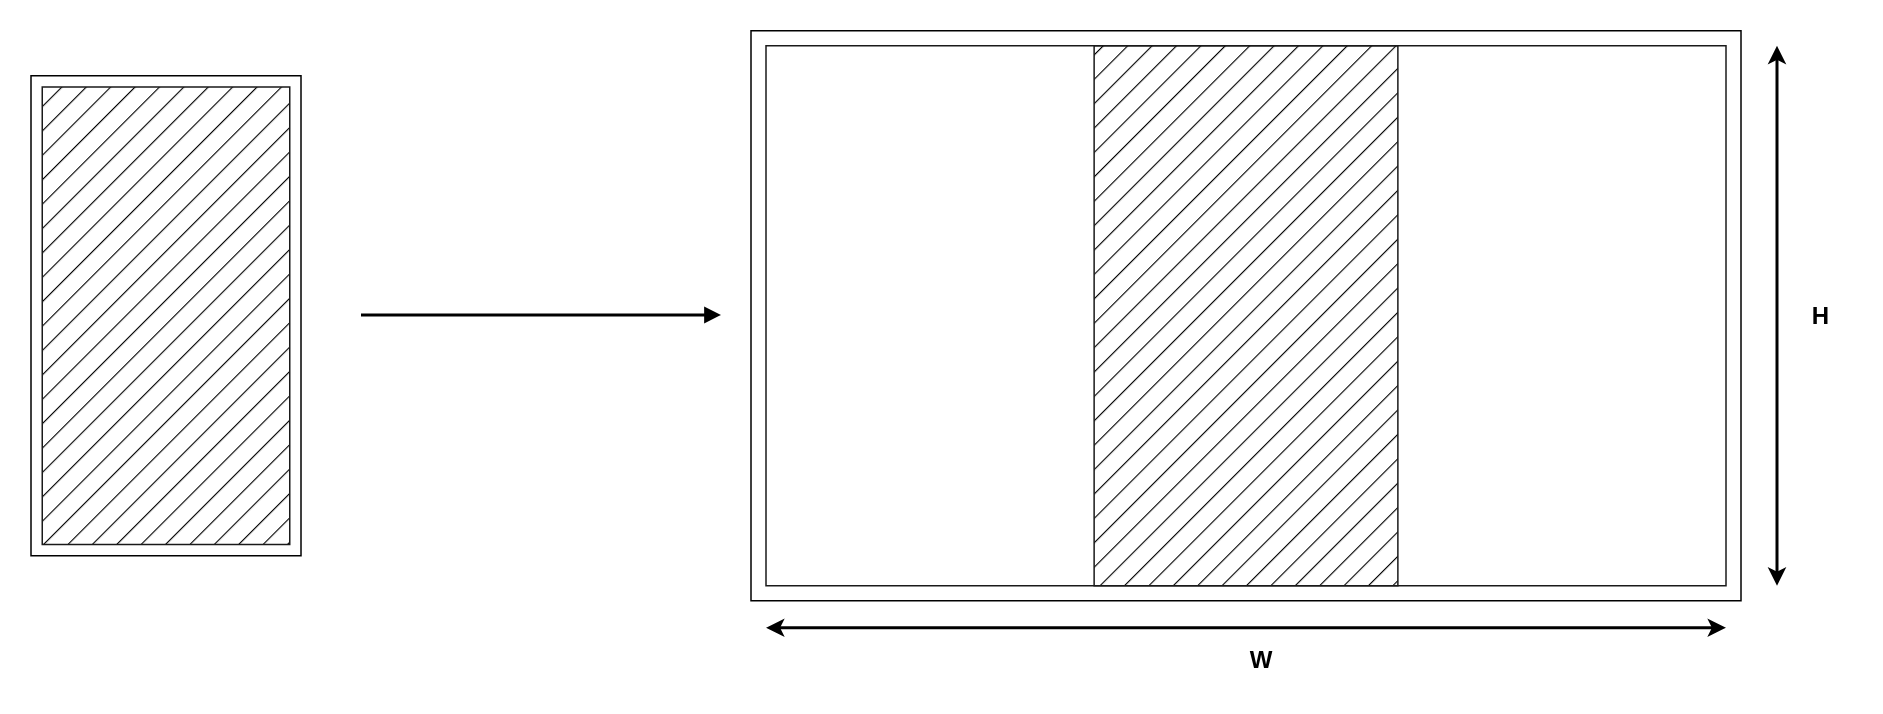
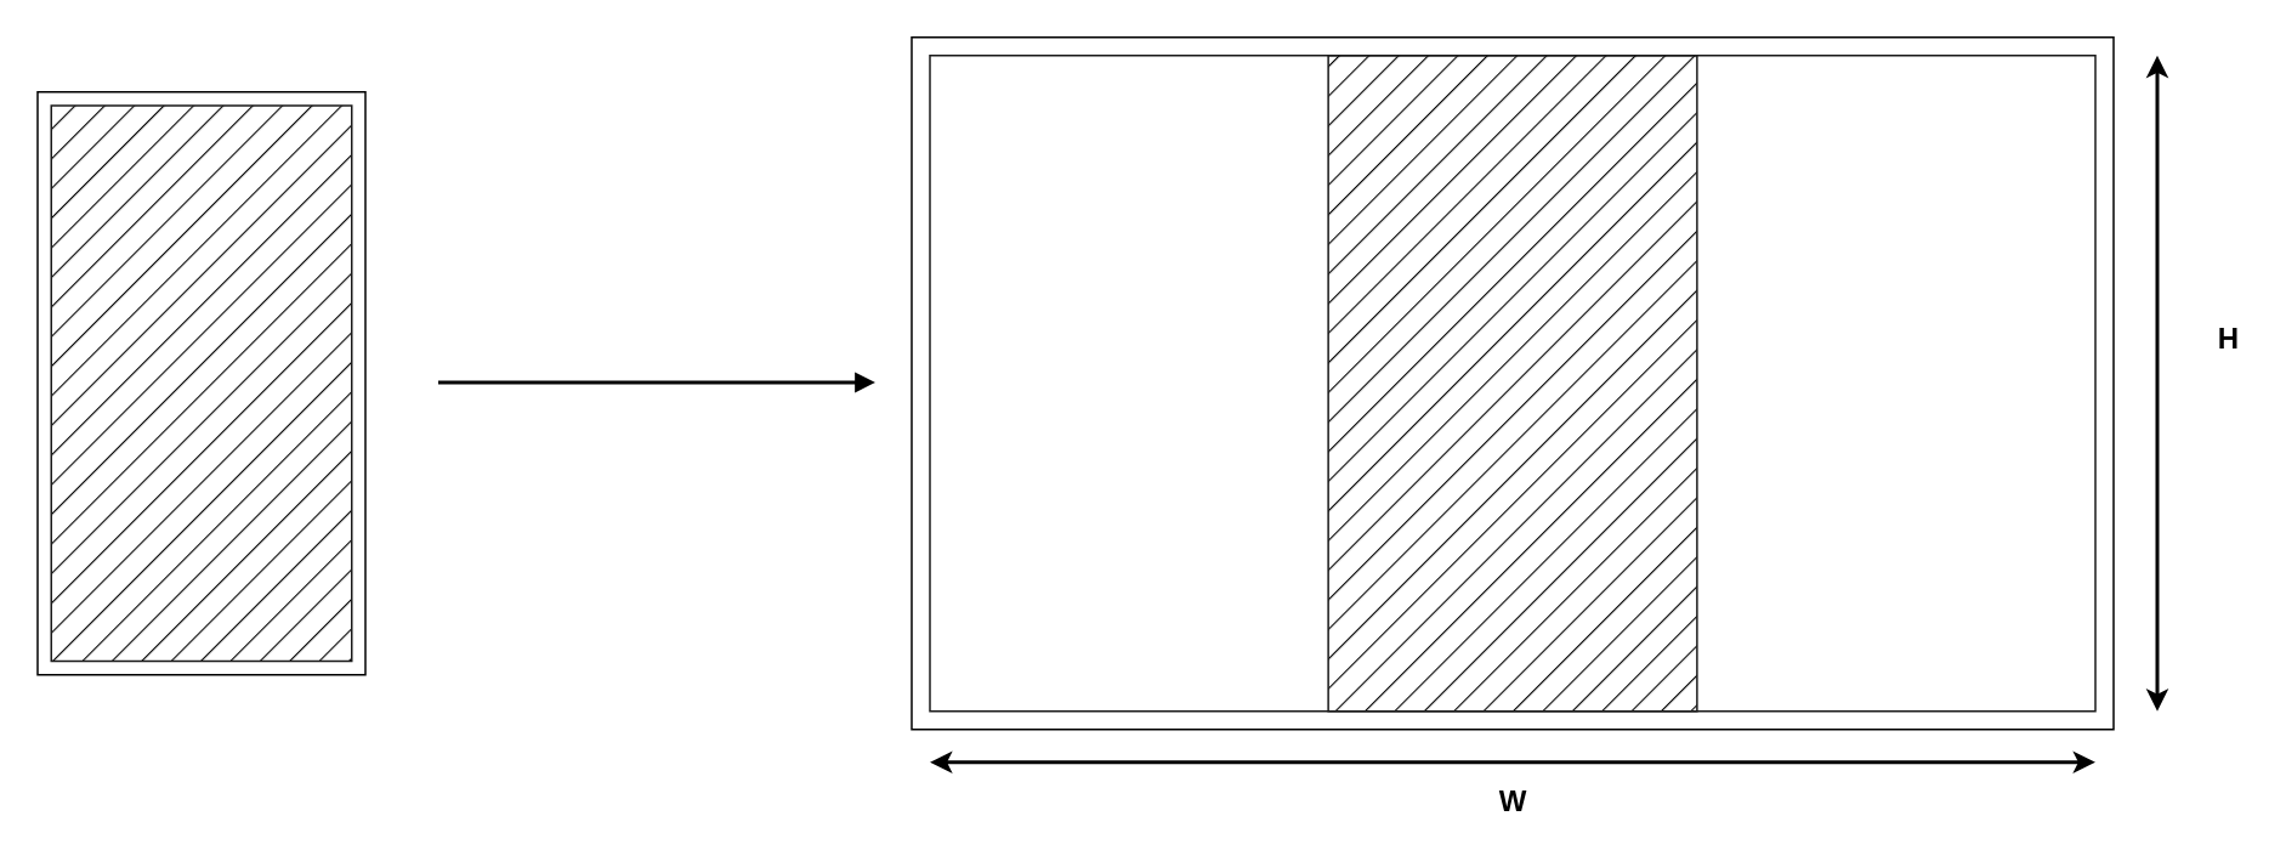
- <mxCell id="11" value="H" style="text;html=1;resizable=0;autosize=1;align=center;verticalAlign=middle;points=[];fillColor=none;strokeColor=none;rounded=0;fillStyle=hatch;fontStyle=1;fontSize=16;" parent="1" vertex="1"><mxGeometry x="1193" y="195" width="40" height="30" as="geometry" /></mxCell>
+ <mxCell id="11" value="H" style="text;html=1;resizable=0;autosize=1;align=center;verticalAlign=middle;points=[];fillColor=none;strokeColor=none;rounded=0;fillStyle=hatch;fontStyle=1;fontSize=16;" parent="1" vertex="1"><mxGeometry x="1203" y="170" width="40" height="30" as="geometry" /></mxCell>
- <mxCell id="10" value="W" style="text;html=1;resizable=0;autosize=1;align=center;verticalAlign=middle;points=[];fillColor=none;strokeColor=none;rounded=0;fillStyle=hatch;fontStyle=1;fontSize=16;" parent="1" vertex="1"><mxGeometry x="820" y="424" width="40" height="30" as="geometry" /></mxCell>
+ <mxCell id="10" value="W" style="text;html=1;resizable=0;autosize=1;align=center;verticalAlign=middle;points=[];fillColor=none;strokeColor=none;rounded=0;fillStyle=hatch;fontStyle=1;fontSize=16;" parent="1" vertex="1"><mxGeometry x="810" y="424" width="40" height="30" as="geometry" /></mxCell>
